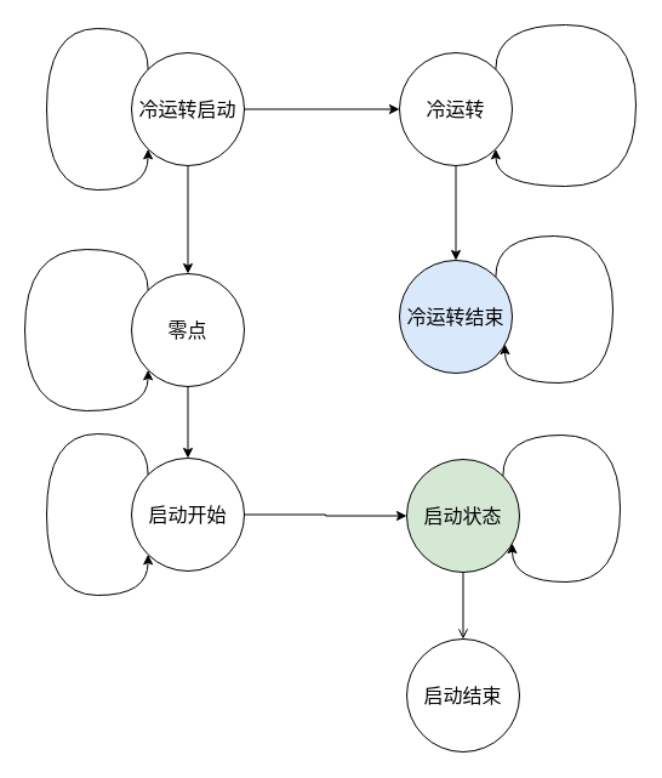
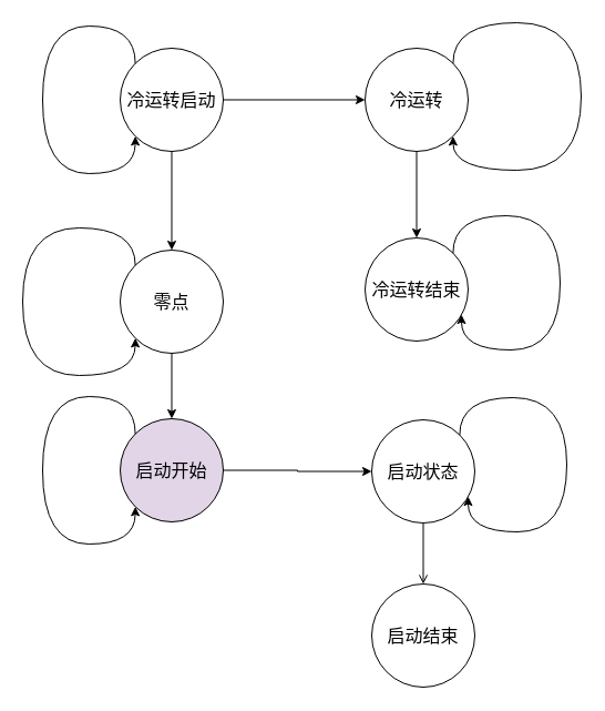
- <mxCell id="7" value="&lt;font style=&quot;font-size: 16px;&quot;&gt;冷运转结束&lt;/font&gt;" style="ellipse;whiteSpace=wrap;html=1;aspect=fixed;fillColor=#dae8fc;" vertex="1" parent="1"><mxGeometry x="329" y="214" width="93" height="93" as="geometry" /></mxCell>
+ <mxCell id="7" value="&lt;font style=&quot;font-size: 16px;&quot;&gt;冷运转结束&lt;/font&gt;" style="ellipse;whiteSpace=wrap;html=1;aspect=fixed;" vertex="1" parent="1"><mxGeometry x="329" y="214" width="93" height="93" as="geometry" /></mxCell>
- <mxCell id="14" value="&lt;font style=&quot;font-size: 16px;&quot;&gt;启动开始&lt;/font&gt;" style="ellipse;whiteSpace=wrap;html=1;aspect=fixed;" vertex="1" parent="1"><mxGeometry x="108" y="377" width="93" height="93" as="geometry" /></mxCell>
+ <mxCell id="14" value="&lt;font style=&quot;font-size: 16px;&quot;&gt;启动开始&lt;/font&gt;" style="ellipse;whiteSpace=wrap;html=1;aspect=fixed;fillColor=#e1d5e7;" vertex="1" parent="1"><mxGeometry x="108" y="377" width="93" height="93" as="geometry" /></mxCell>
- <mxCell id="18" value="&lt;span style=&quot;font-size: 16px;&quot;&gt;启动状态&lt;/span&gt;" style="ellipse;whiteSpace=wrap;html=1;aspect=fixed;fillColor=#d5e8d4;" vertex="1" parent="1"><mxGeometry x="335" y="378" width="93" height="93" as="geometry" /></mxCell>
+ <mxCell id="18" value="&lt;span style=&quot;font-size: 16px;&quot;&gt;启动状态&lt;/span&gt;" style="ellipse;whiteSpace=wrap;html=1;aspect=fixed;" vertex="1" parent="1"><mxGeometry x="335" y="378" width="93" height="93" as="geometry" /></mxCell>
